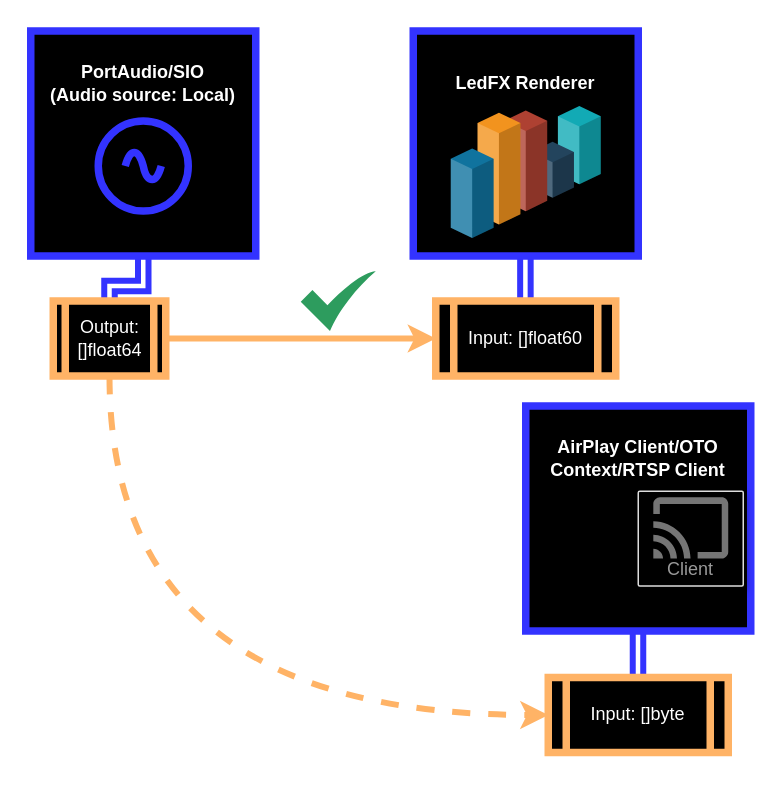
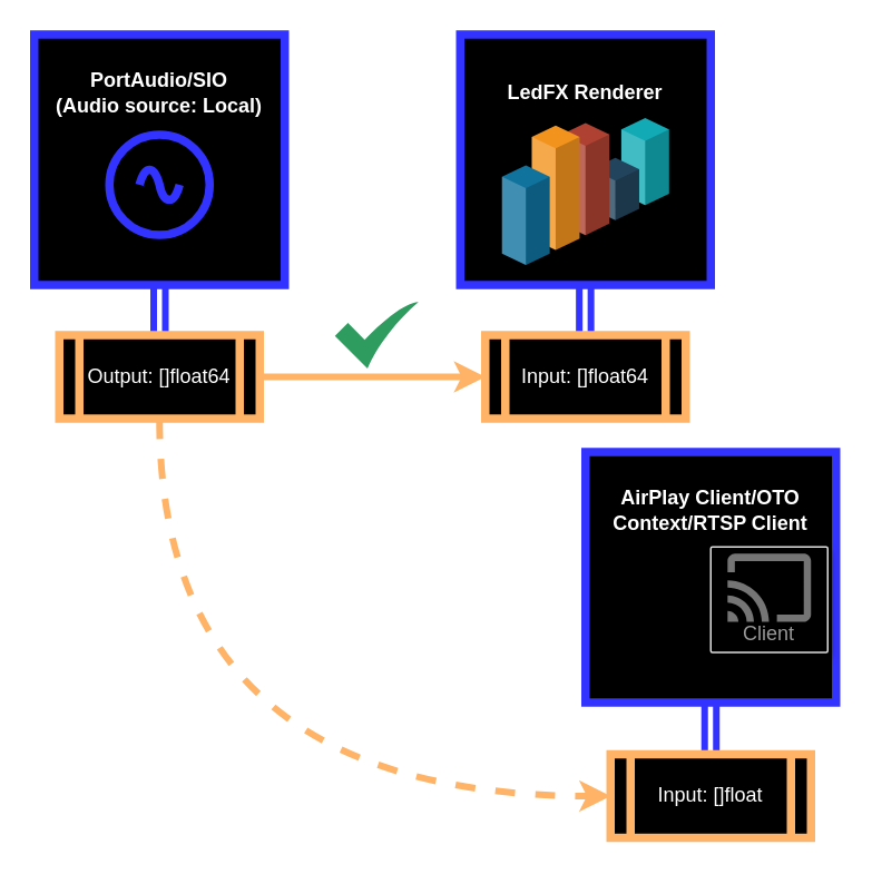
- <mxCell id="9" value="Output: []float64" style="shape=process;whiteSpace=wrap;html=1;backgroundOutline=1;fontColor=#FFFFFF;strokeColor=#FFB366;strokeWidth=5;fillColor=#000000;" vertex="1" parent="1"><mxGeometry x="35" y="200" width="75" height="50" as="geometry" /></mxCell>
+ <mxCell id="9" value="Output: []float64" style="shape=process;whiteSpace=wrap;html=1;backgroundOutline=1;fontColor=#FFFFFF;strokeColor=#FFB366;strokeWidth=5;fillColor=#000000;" vertex="1" parent="1"><mxGeometry x="35" y="200" width="120" height="50" as="geometry" /></mxCell>
- <mxCell id="10" value="Input: []float60" style="shape=process;whiteSpace=wrap;html=1;backgroundOutline=1;fontColor=#FFFFFF;strokeColor=#FFB366;strokeWidth=5;fillColor=#000000;" vertex="1" parent="1"><mxGeometry x="290" y="200" width="120" height="50" as="geometry" /></mxCell>
+ <mxCell id="10" value="Input: []float64" style="shape=process;whiteSpace=wrap;html=1;backgroundOutline=1;fontColor=#FFFFFF;strokeColor=#FFB366;strokeWidth=5;fillColor=#000000;" vertex="1" parent="1"><mxGeometry x="290" y="200" width="120" height="50" as="geometry" /></mxCell>
- <mxCell id="19" value="Input: []byte" style="shape=process;whiteSpace=wrap;html=1;backgroundOutline=1;fontColor=#FFFFFF;strokeColor=#FFB366;strokeWidth=5;fillColor=#000000;" vertex="1" parent="1"><mxGeometry x="365" y="451" width="120" height="50" as="geometry" /></mxCell>
+ <mxCell id="19" value="Input: []float" style="shape=process;whiteSpace=wrap;html=1;backgroundOutline=1;fontColor=#FFFFFF;strokeColor=#FFB366;strokeWidth=5;fillColor=#000000;" vertex="1" parent="1"><mxGeometry x="365" y="451" width="120" height="50" as="geometry" /></mxCell>
